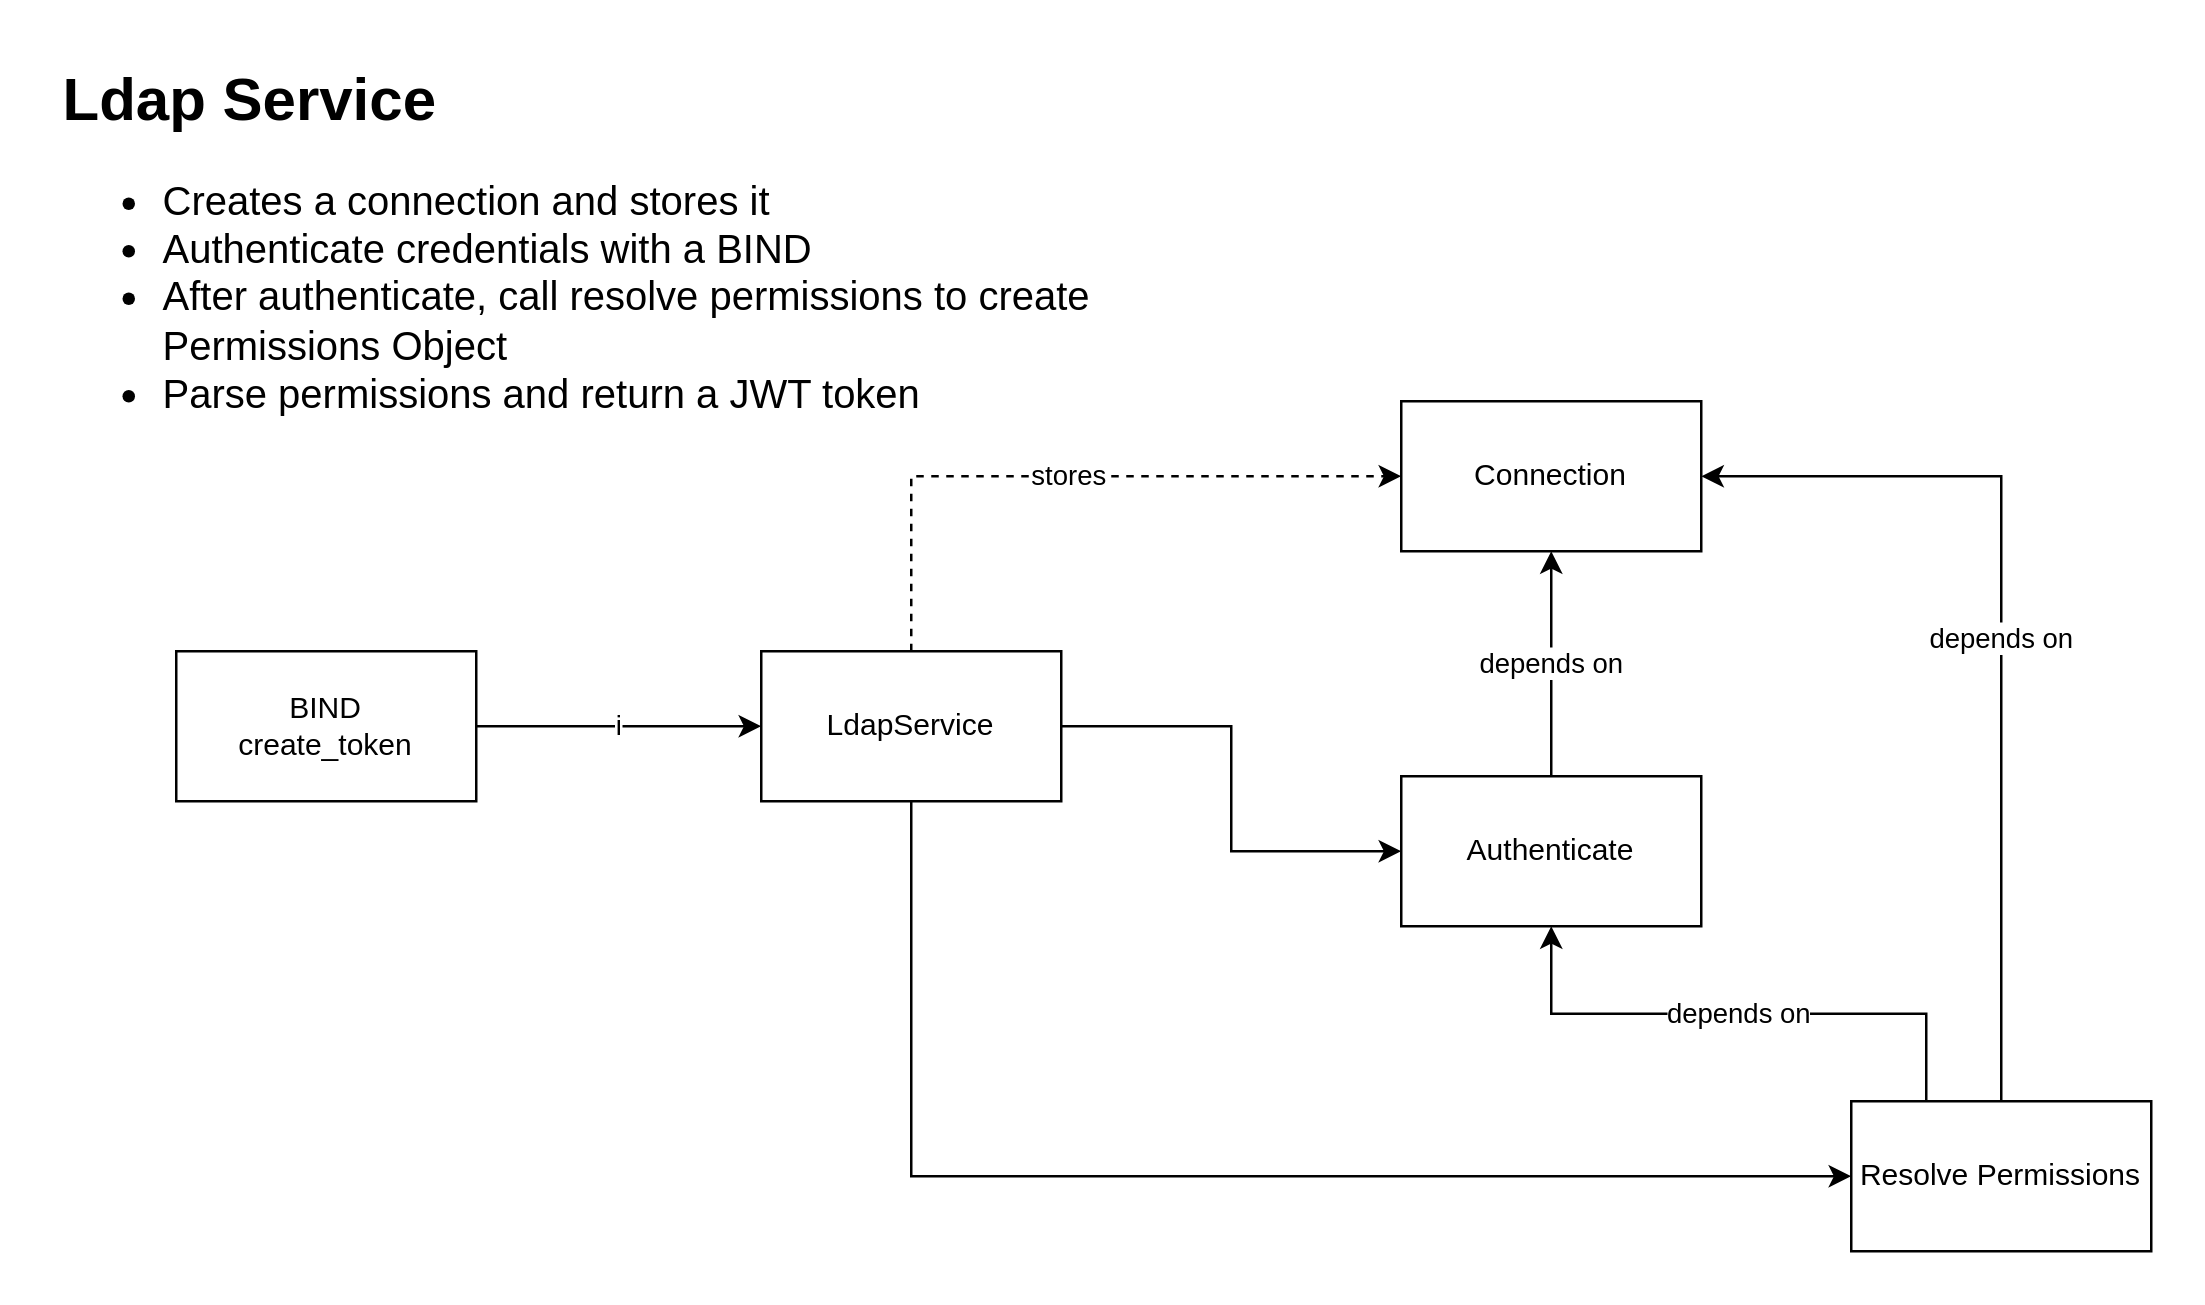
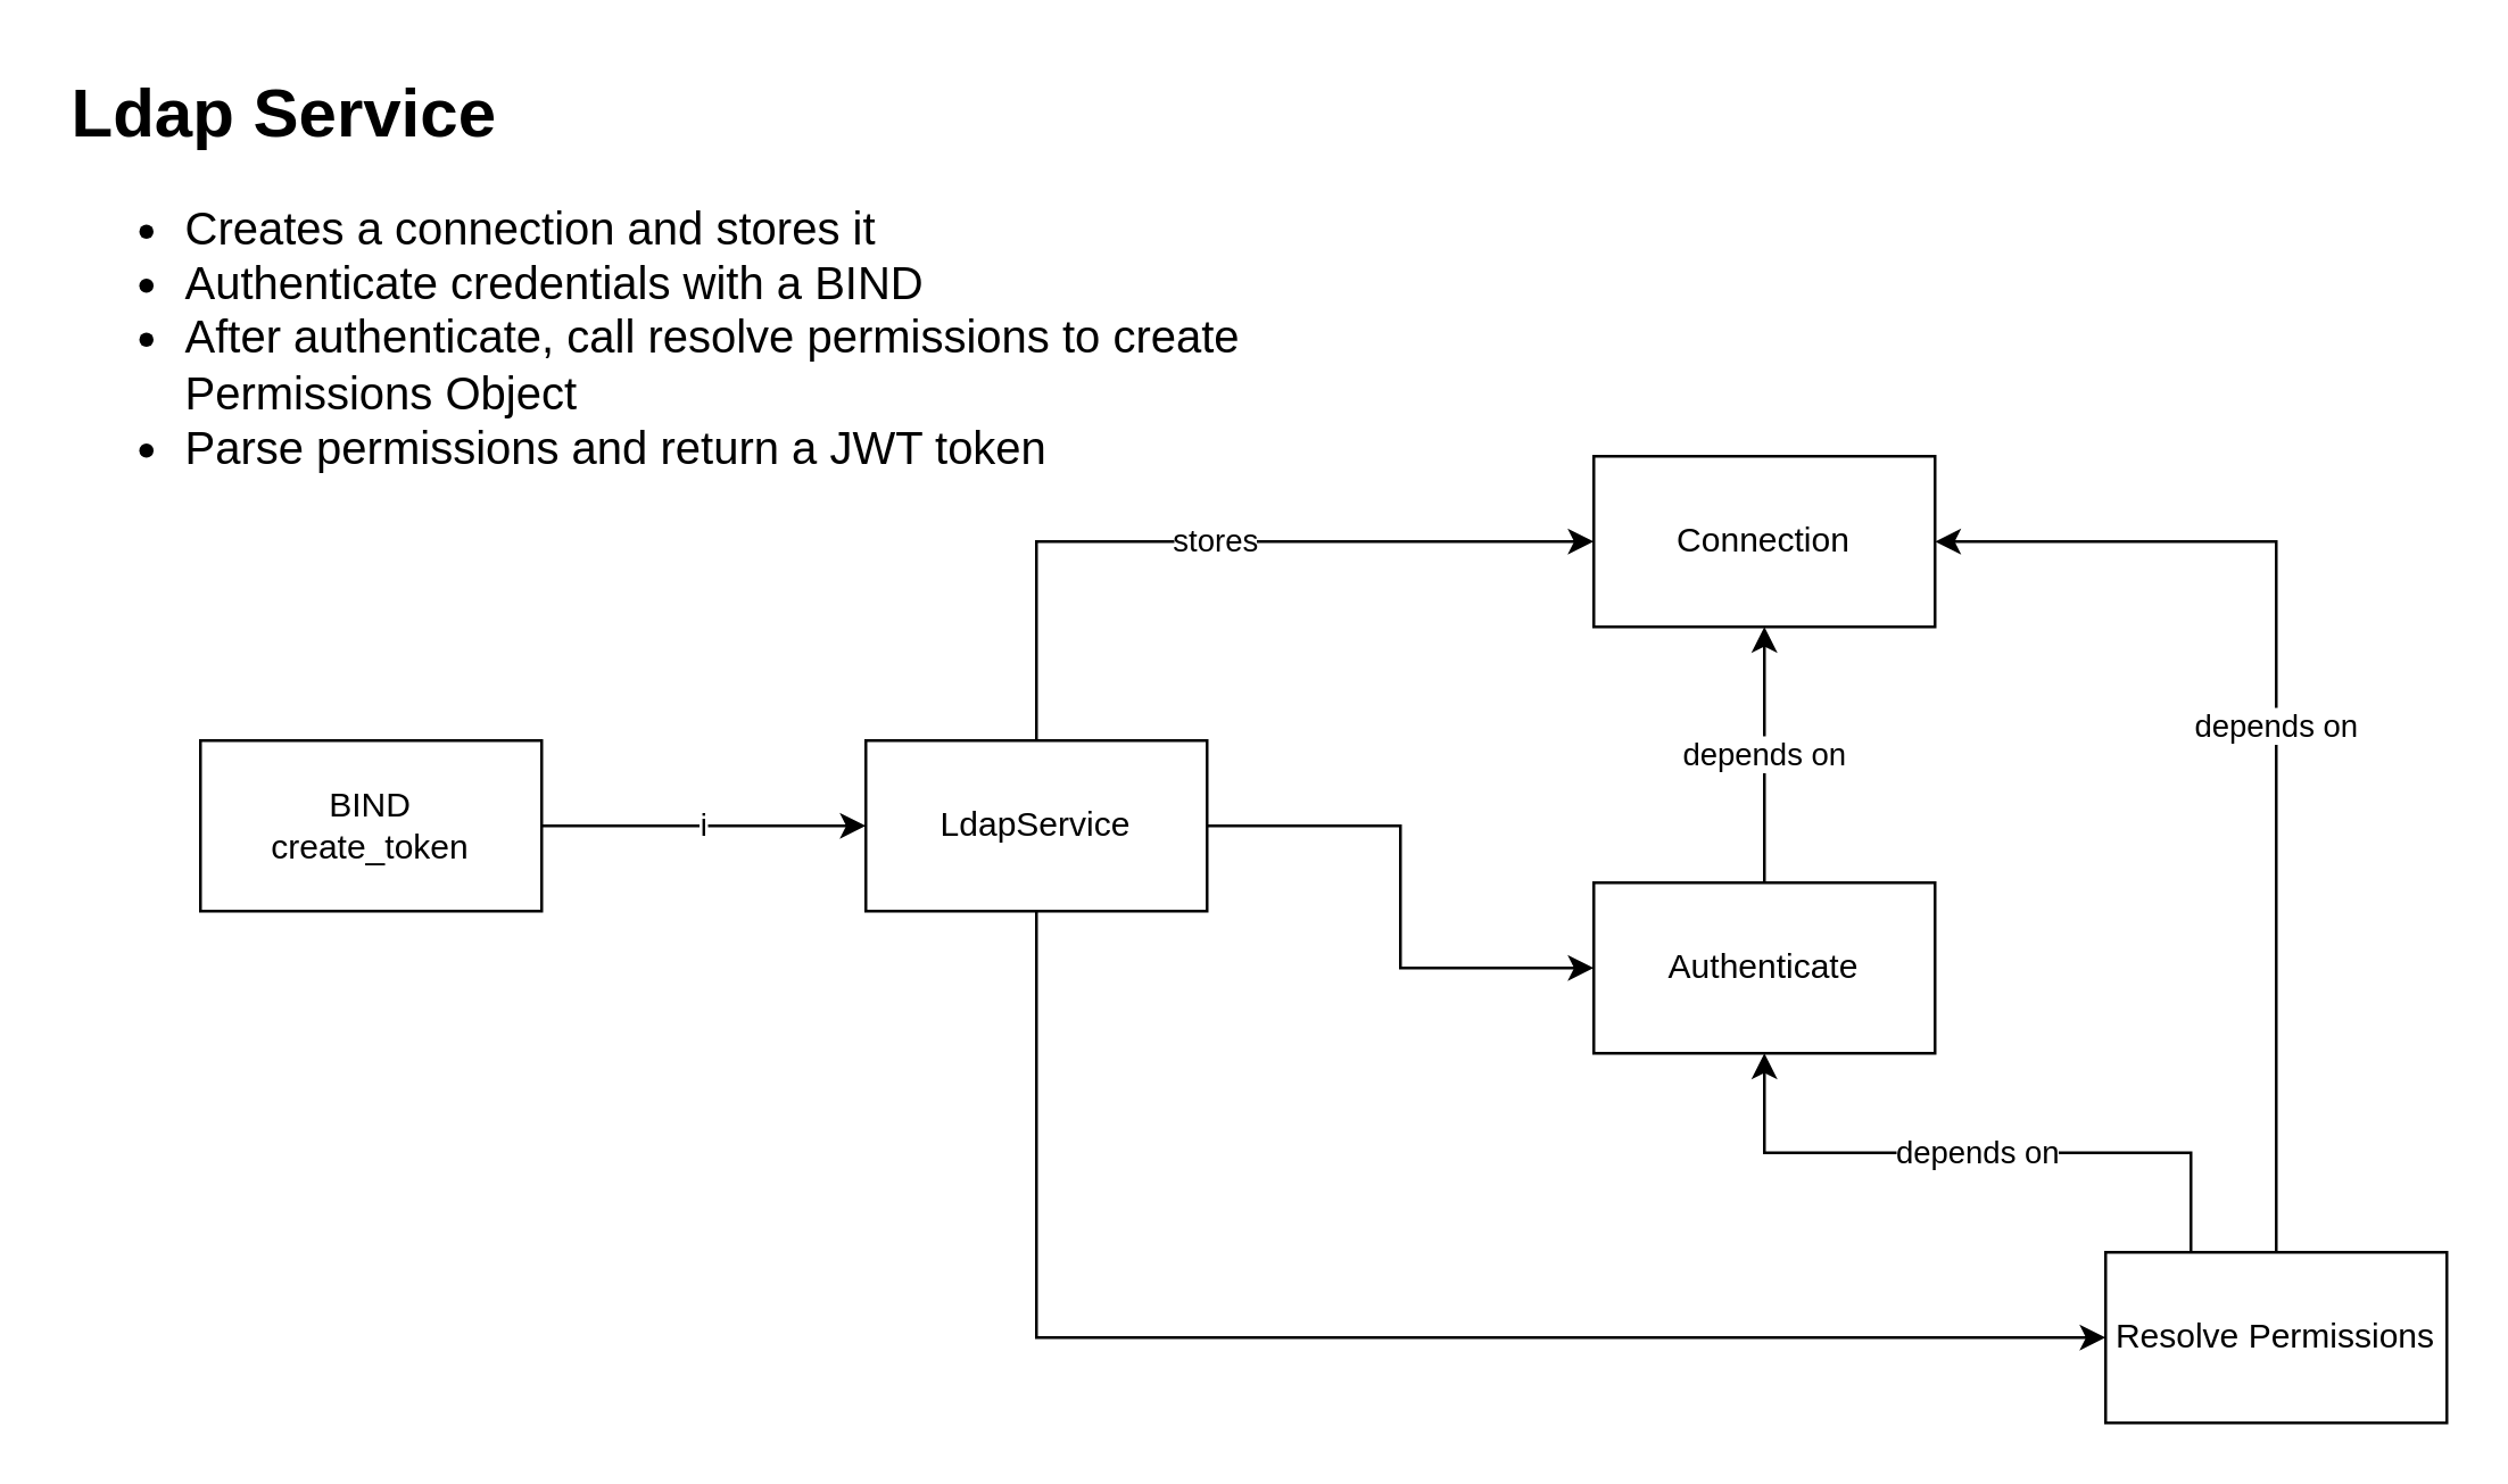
- <mxCell id="9" value="stores" style="edgeStyle=orthogonalEdgeStyle;rounded=0;orthogonalLoop=1;jettySize=auto;html=1;entryX=0;entryY=0.5;entryDx=0;entryDy=0;exitX=0.5;exitY=0;exitDx=0;exitDy=0;dashed=1;" edge="1" parent="1" source="10" target="14"><mxGeometry relative="1" as="geometry" /></mxCell>
+ <mxCell id="9" value="stores" style="edgeStyle=orthogonalEdgeStyle;rounded=0;orthogonalLoop=1;jettySize=auto;html=1;entryX=0;entryY=0.5;entryDx=0;entryDy=0;exitX=0.5;exitY=0;exitDx=0;exitDy=0;" edge="1" parent="1" source="10" target="14"><mxGeometry relative="1" as="geometry" /></mxCell>
